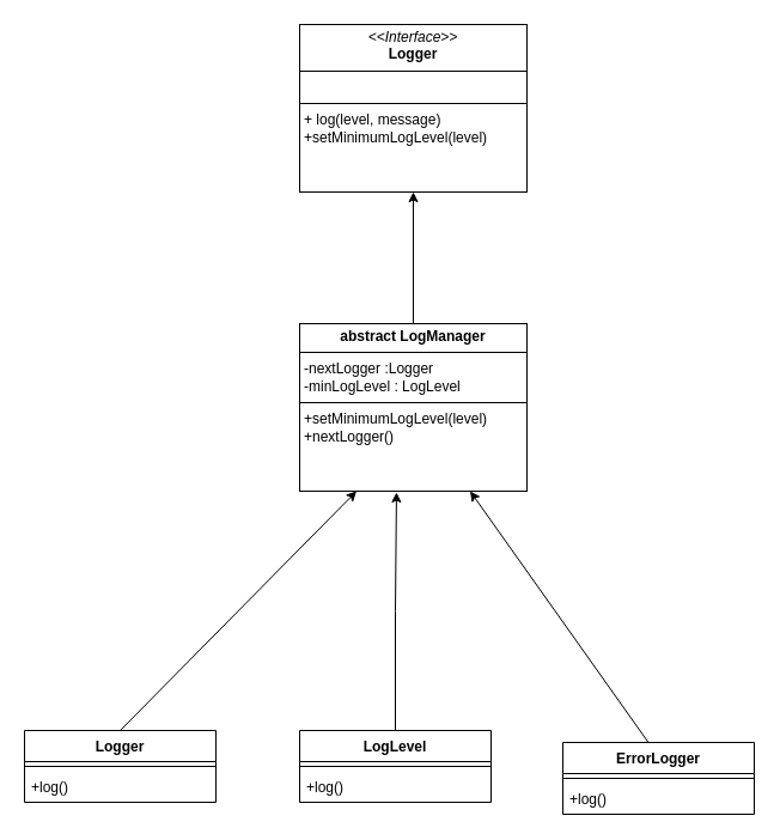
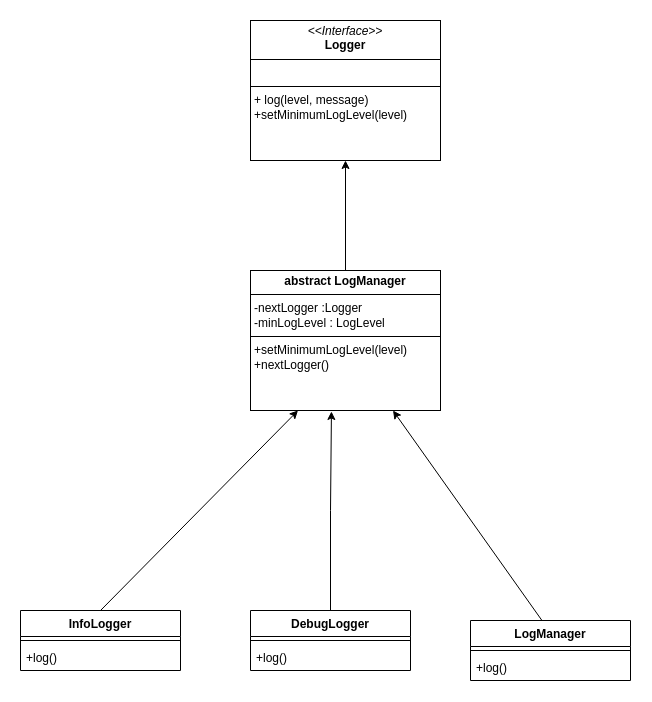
- <mxCell id="7" value="Logger" style="swimlane;fontStyle=1;align=center;verticalAlign=top;childLayout=stackLayout;horizontal=1;startSize=26;horizontalStack=0;resizeParent=1;resizeParentMax=0;resizeLast=0;collapsible=1;marginBottom=0;whiteSpace=wrap;html=1;" vertex="1" parent="1"><mxGeometry x="20" y="610" width="160" height="60" as="geometry" /></mxCell>
+ <mxCell id="7" value="InfoLogger" style="swimlane;fontStyle=1;align=center;verticalAlign=top;childLayout=stackLayout;horizontal=1;startSize=26;horizontalStack=0;resizeParent=1;resizeParentMax=0;resizeLast=0;collapsible=1;marginBottom=0;whiteSpace=wrap;html=1;" vertex="1" parent="1"><mxGeometry x="20" y="610" width="160" height="60" as="geometry" /></mxCell>
- <mxCell id="10" value="LogLevel" style="swimlane;fontStyle=1;align=center;verticalAlign=top;childLayout=stackLayout;horizontal=1;startSize=26;horizontalStack=0;resizeParent=1;resizeParentMax=0;resizeLast=0;collapsible=1;marginBottom=0;whiteSpace=wrap;html=1;" vertex="1" parent="1"><mxGeometry x="250" y="610" width="160" height="60" as="geometry" /></mxCell>
+ <mxCell id="10" value="DebugLogger" style="swimlane;fontStyle=1;align=center;verticalAlign=top;childLayout=stackLayout;horizontal=1;startSize=26;horizontalStack=0;resizeParent=1;resizeParentMax=0;resizeLast=0;collapsible=1;marginBottom=0;whiteSpace=wrap;html=1;" vertex="1" parent="1"><mxGeometry x="250" y="610" width="160" height="60" as="geometry" /></mxCell>
- <mxCell id="13" value="ErrorLogger" style="swimlane;fontStyle=1;align=center;verticalAlign=top;childLayout=stackLayout;horizontal=1;startSize=26;horizontalStack=0;resizeParent=1;resizeParentMax=0;resizeLast=0;collapsible=1;marginBottom=0;whiteSpace=wrap;html=1;" vertex="1" parent="1"><mxGeometry x="470" y="620" width="160" height="60" as="geometry" /></mxCell>
+ <mxCell id="13" value="LogManager" style="swimlane;fontStyle=1;align=center;verticalAlign=top;childLayout=stackLayout;horizontal=1;startSize=26;horizontalStack=0;resizeParent=1;resizeParentMax=0;resizeLast=0;collapsible=1;marginBottom=0;whiteSpace=wrap;html=1;" vertex="1" parent="1"><mxGeometry x="470" y="620" width="160" height="60" as="geometry" /></mxCell>
